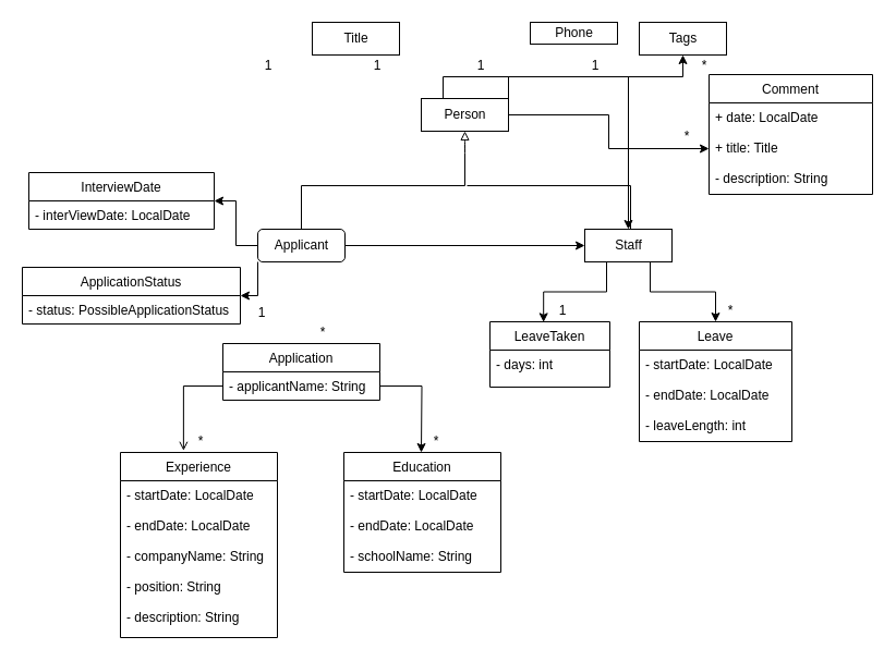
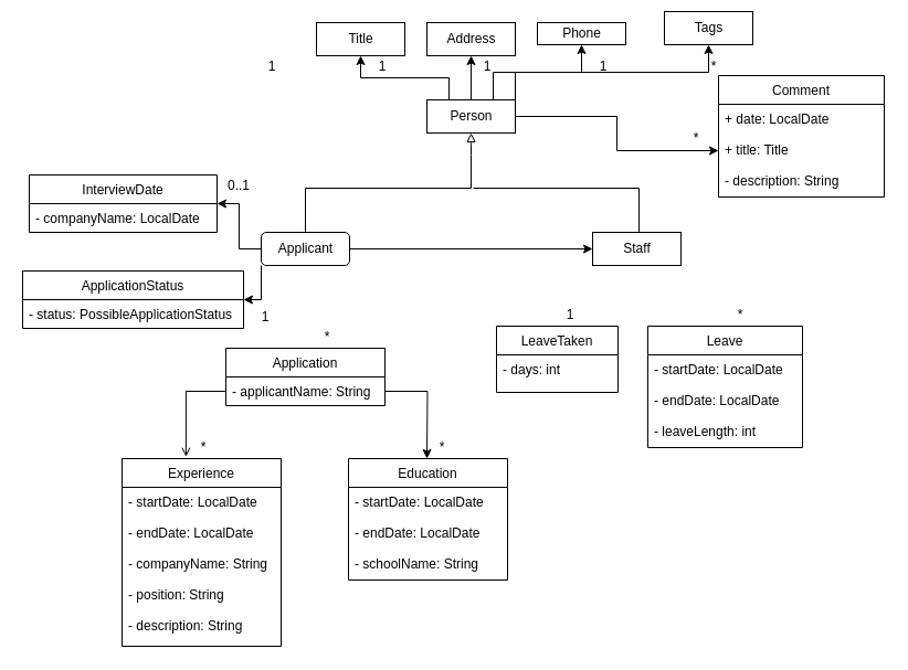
+ <mxCell id="9" value="Address" style="html=1;" vertex="1" parent="1"><mxGeometry x="386" y="20" width="80" height="30" as="geometry" /></mxCell>
- <mxCell id="11" value="Tags" style="html=1;" vertex="1" parent="1"><mxGeometry x="586" y="20" width="80" height="30" as="geometry" /></mxCell>
+ <mxCell id="11" value="Tags" style="html=1;" vertex="1" parent="1"><mxGeometry x="601" y="10" width="80" height="30" as="geometry" /></mxCell>
+ <mxCell id="5" style="edgeStyle=orthogonalEdgeStyle;rounded=0;orthogonalLoop=1;jettySize=auto;html=1;exitX=0.75;exitY=0;exitDx=0;exitDy=0;entryX=0.5;entryY=1;entryDx=0;entryDy=0;" edge="1" parent="1" source="7" target="10"><mxGeometry relative="1" as="geometry" /></mxCell>
+ <mxCell id="3" style="edgeStyle=orthogonalEdgeStyle;rounded=0;orthogonalLoop=1;jettySize=auto;html=1;exitX=0.5;exitY=0;exitDx=0;exitDy=0;entryX=0.5;entryY=1;entryDx=0;entryDy=0;" edge="1" parent="1" source="7" target="9"><mxGeometry relative="1" as="geometry" /></mxCell>
- <mxCell id="2" style="edgeStyle=orthogonalEdgeStyle;rounded=0;orthogonalLoop=1;jettySize=auto;html=1;exitX=0.25;exitY=0;exitDx=0;exitDy=0;" edge="1" parent="1" source="7" target="28"><mxGeometry relative="1" as="geometry" /></mxCell>
+ <mxCell id="2" style="edgeStyle=orthogonalEdgeStyle;rounded=0;orthogonalLoop=1;jettySize=auto;html=1;exitX=0.25;exitY=0;exitDx=0;exitDy=0;entryX=0.5;entryY=1;entryDx=0;entryDy=0;" edge="1" parent="1" source="7" target="8"><mxGeometry relative="1" as="geometry" /></mxCell>
+ <mxCell id="34" value="0..1" style="text;html=1;strokeColor=none;fillColor=none;align=center;verticalAlign=middle;whiteSpace=wrap;rounded=0;" vertex="1" parent="1"><mxGeometry x="196" y="158" width="40" height="20" as="geometry" /></mxCell>
- <mxCell id="30" value="- interViewDate: LocalDate" style="text;strokeColor=none;fillColor=none;align=left;verticalAlign=top;spacingLeft=4;spacingRight=4;overflow=hidden;rotatable=0;points=[[0,0.5],[1,0.5]];portConstraint=eastwest;" vertex="1" parent="29"><mxGeometry y="26" width="170" height="26" as="geometry" /></mxCell>
+ <mxCell id="30" value="- companyName: LocalDate" style="text;strokeColor=none;fillColor=none;align=left;verticalAlign=top;spacingLeft=4;spacingRight=4;overflow=hidden;rotatable=0;points=[[0,0.5],[1,0.5]];portConstraint=eastwest;" vertex="1" parent="29"><mxGeometry y="26" width="170" height="26" as="geometry" /></mxCell>
- <mxCell id="26" style="edgeStyle=orthogonalEdgeStyle;rounded=0;orthogonalLoop=1;jettySize=auto;html=1;exitX=0.25;exitY=1;exitDx=0;exitDy=0;entryX=0.447;entryY=0.006;entryDx=0;entryDy=0;entryPerimeter=0;endArrow=classic;endFill=1;" edge="1" parent="1" source="28" target="51"><mxGeometry relative="1" as="geometry" /></mxCell>
- <mxCell id="27" style="edgeStyle=orthogonalEdgeStyle;rounded=0;orthogonalLoop=1;jettySize=auto;html=1;exitX=0.75;exitY=1;exitDx=0;exitDy=0;entryX=0.5;entryY=0;entryDx=0;entryDy=0;endArrow=classic;endFill=1;" edge="1" parent="1" source="28" target="49"><mxGeometry relative="1" as="geometry" /></mxCell>
